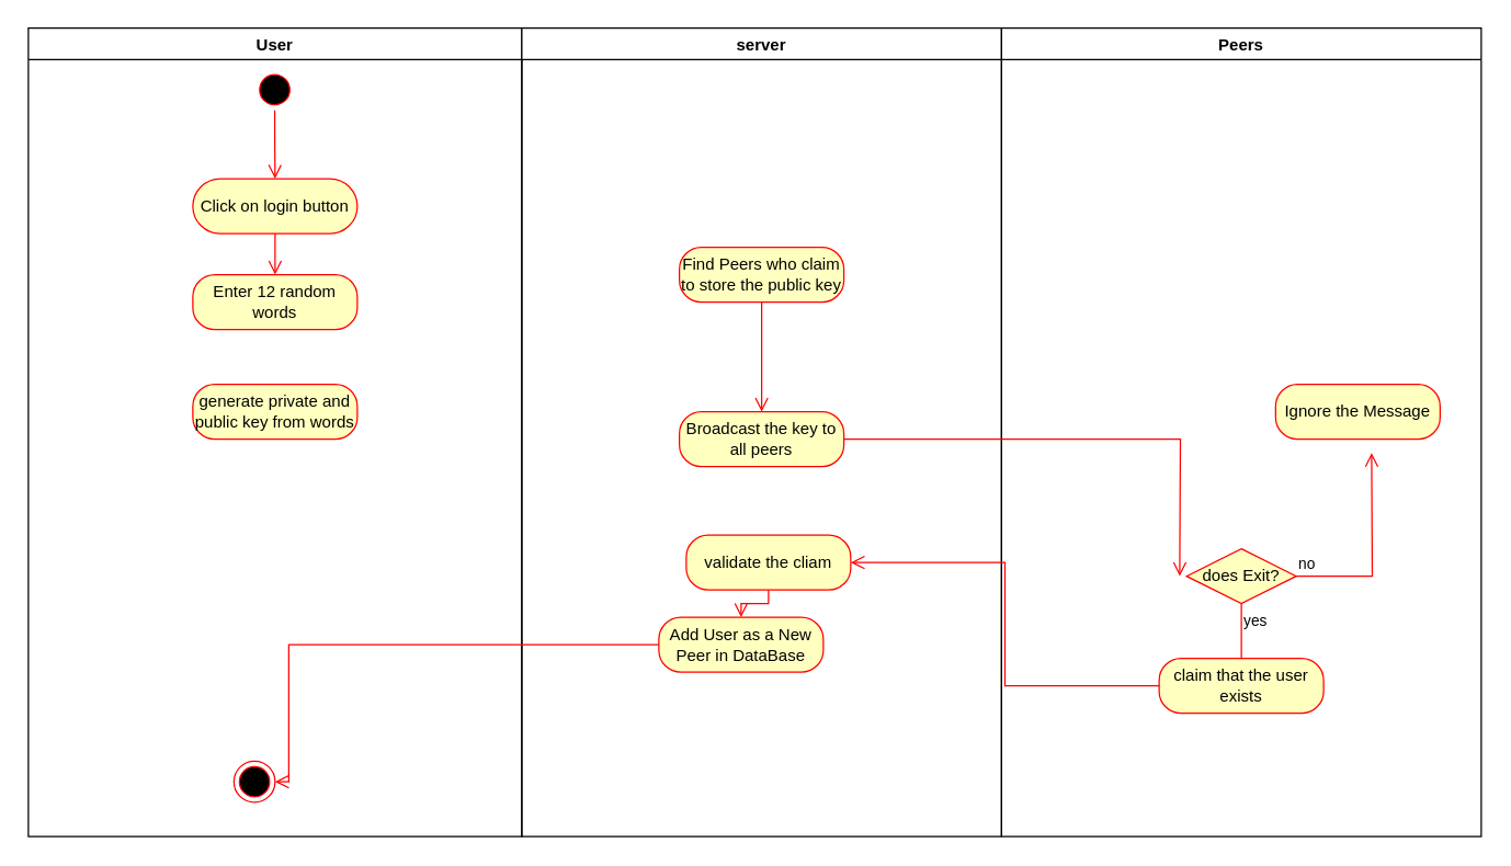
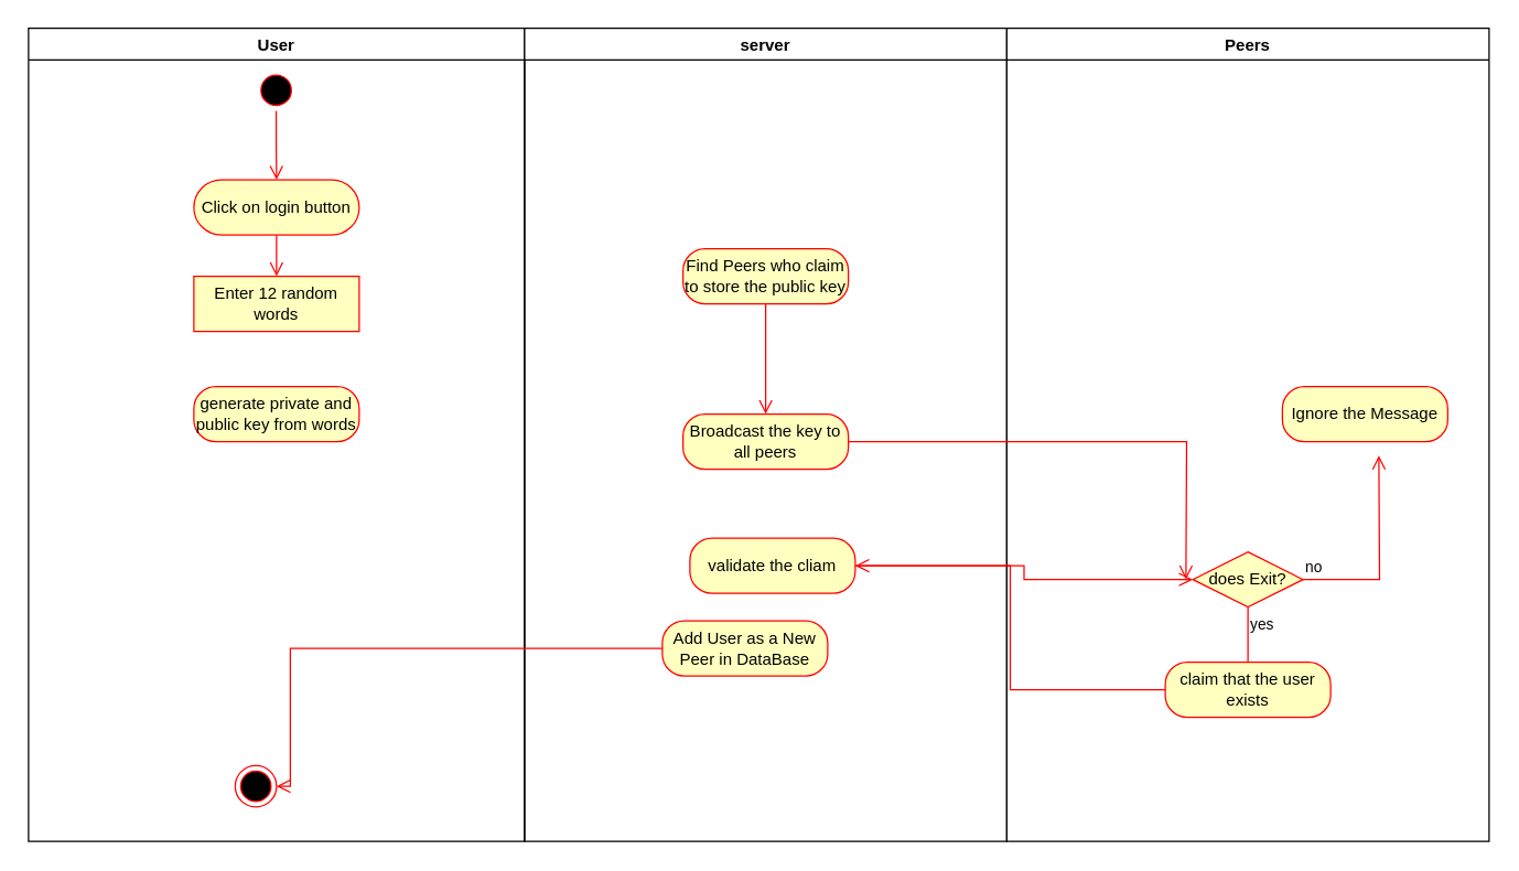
- <mxCell id="7" value="Enter 12 random words" style="rounded=1;whiteSpace=wrap;html=1;arcSize=40;fontColor=#000000;fillColor=#ffffc0;strokeColor=#ff0000;" parent="2" vertex="1"><mxGeometry x="120" y="180" width="120" height="40" as="geometry" /></mxCell>
+ <mxCell id="7" value="Enter 12 random words" style="whiteSpace=wrap;html=1;arcSize=40;fontColor=#000000;fillColor=#ffffc0;strokeColor=#ff0000;rounded=0;" parent="2" vertex="1"><mxGeometry x="120" y="180" width="120" height="40" as="geometry" /></mxCell>
- <mxCell id="16" value="" style="edgeStyle=orthogonalEdgeStyle;html=1;verticalAlign=bottom;endArrow=open;endSize=8;strokeColor=#ff0000;rounded=0;entryX=0.5;entryY=0;entryDx=0;entryDy=0;" parent="10" source="14" target="15" edge="1"><mxGeometry relative="1" as="geometry"><mxPoint x="180" y="530" as="targetPoint" /></mxGeometry></mxCell>
+ <mxCell id="16" value="" style="edgeStyle=orthogonalEdgeStyle;html=1;verticalAlign=bottom;endArrow=open;endSize=8;strokeColor=#ff0000;rounded=0;" parent="10" source="14" target="18" edge="1"><mxGeometry relative="1" as="geometry"><mxPoint x="180" y="530" as="targetPoint" /></mxGeometry></mxCell>
